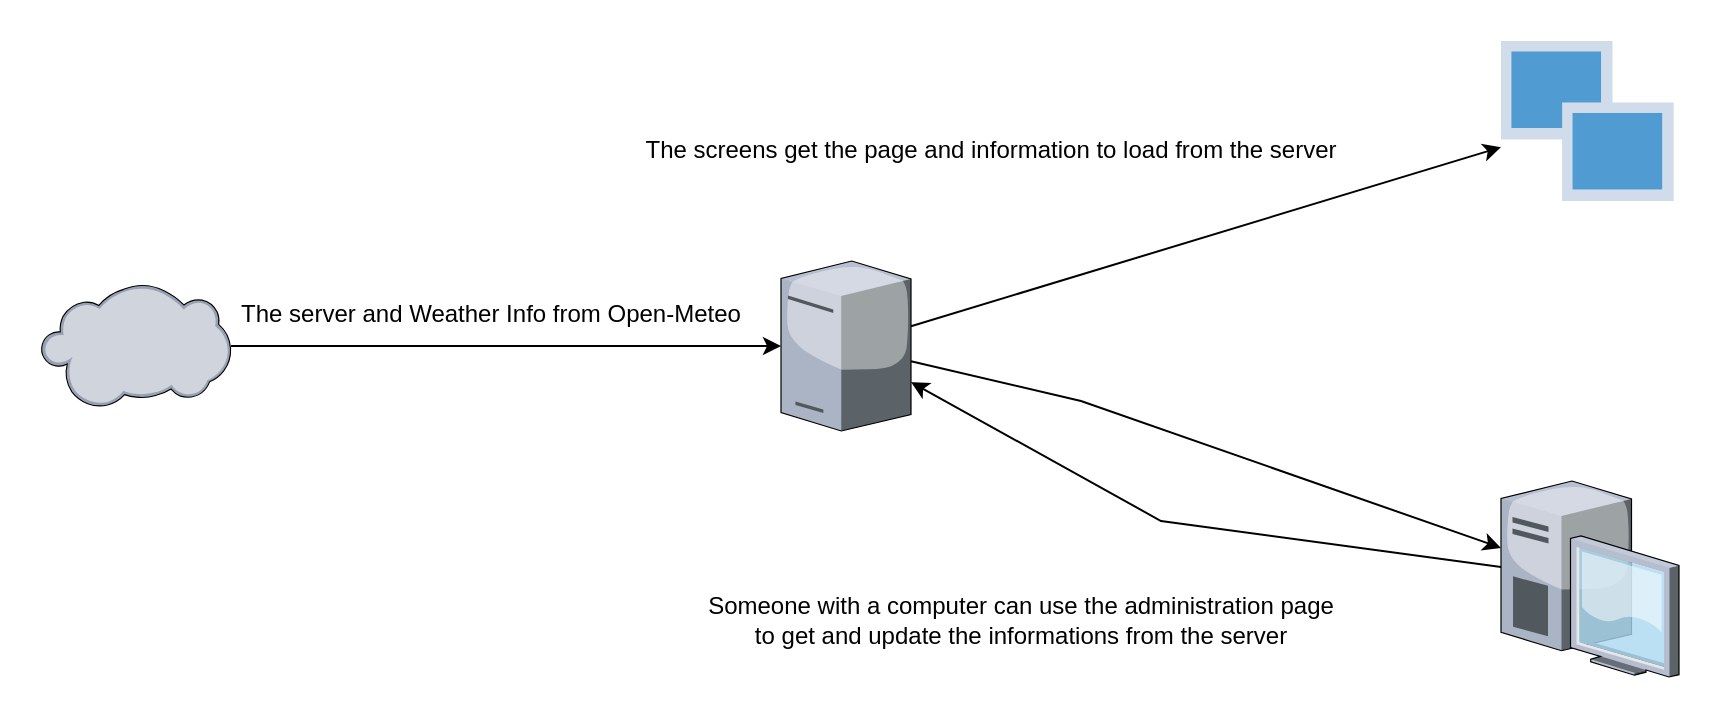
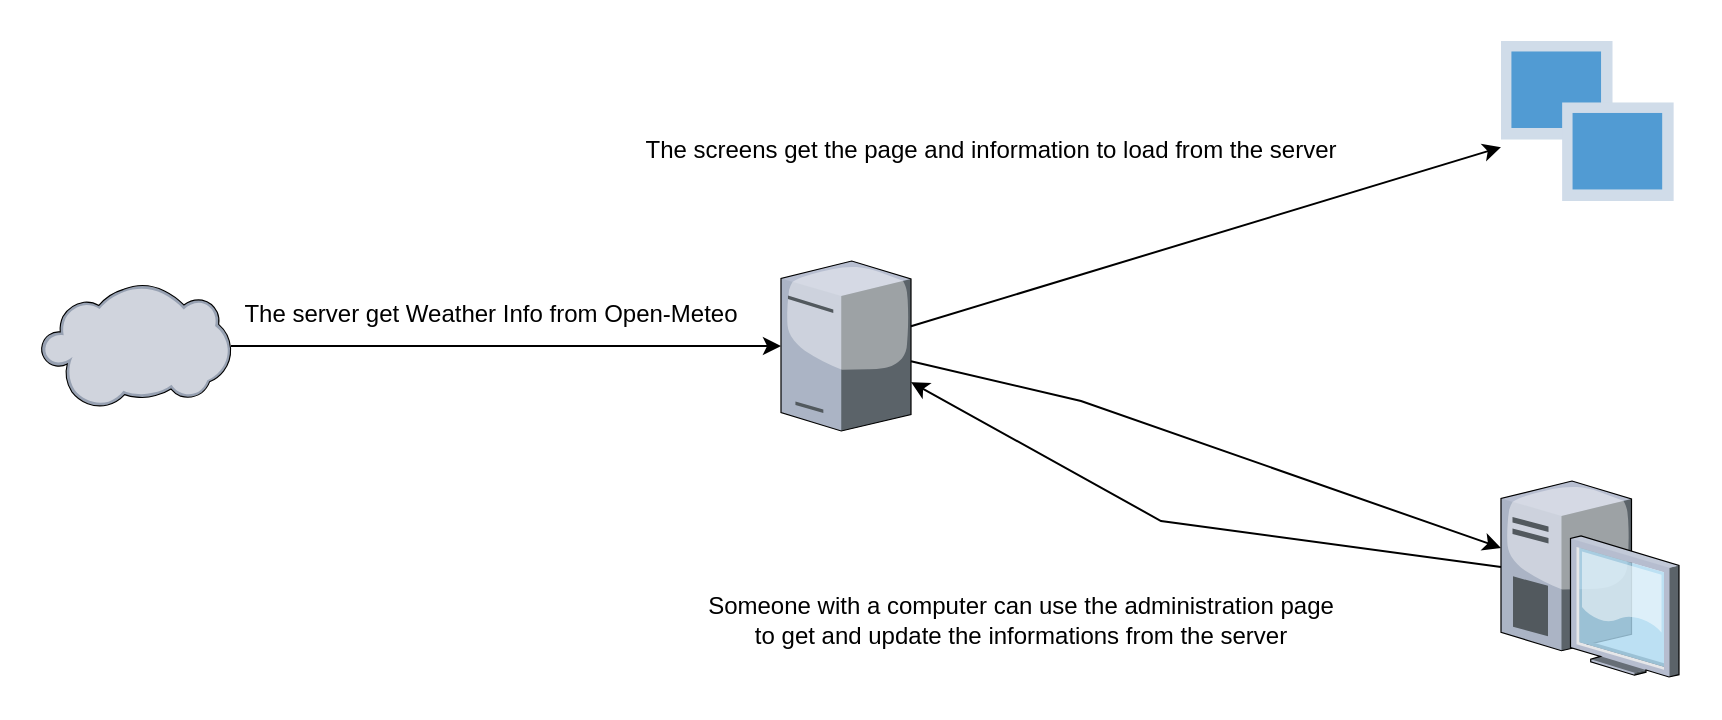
- <mxCell id="7" value="The server and Weather Info from Open-Meteo" style="text;html=1;align=center;verticalAlign=middle;resizable=0;points=[];autosize=1;strokeColor=none;fillColor=none;" vertex="1" parent="1"><mxGeometry x="110" y="141.5" width="270" height="30" as="geometry" /></mxCell>
+ <mxCell id="7" value="The server get Weather Info from Open-Meteo" style="text;html=1;align=center;verticalAlign=middle;resizable=0;points=[];autosize=1;strokeColor=none;fillColor=none;" vertex="1" parent="1"><mxGeometry x="110" y="141.5" width="270" height="30" as="geometry" /></mxCell>
